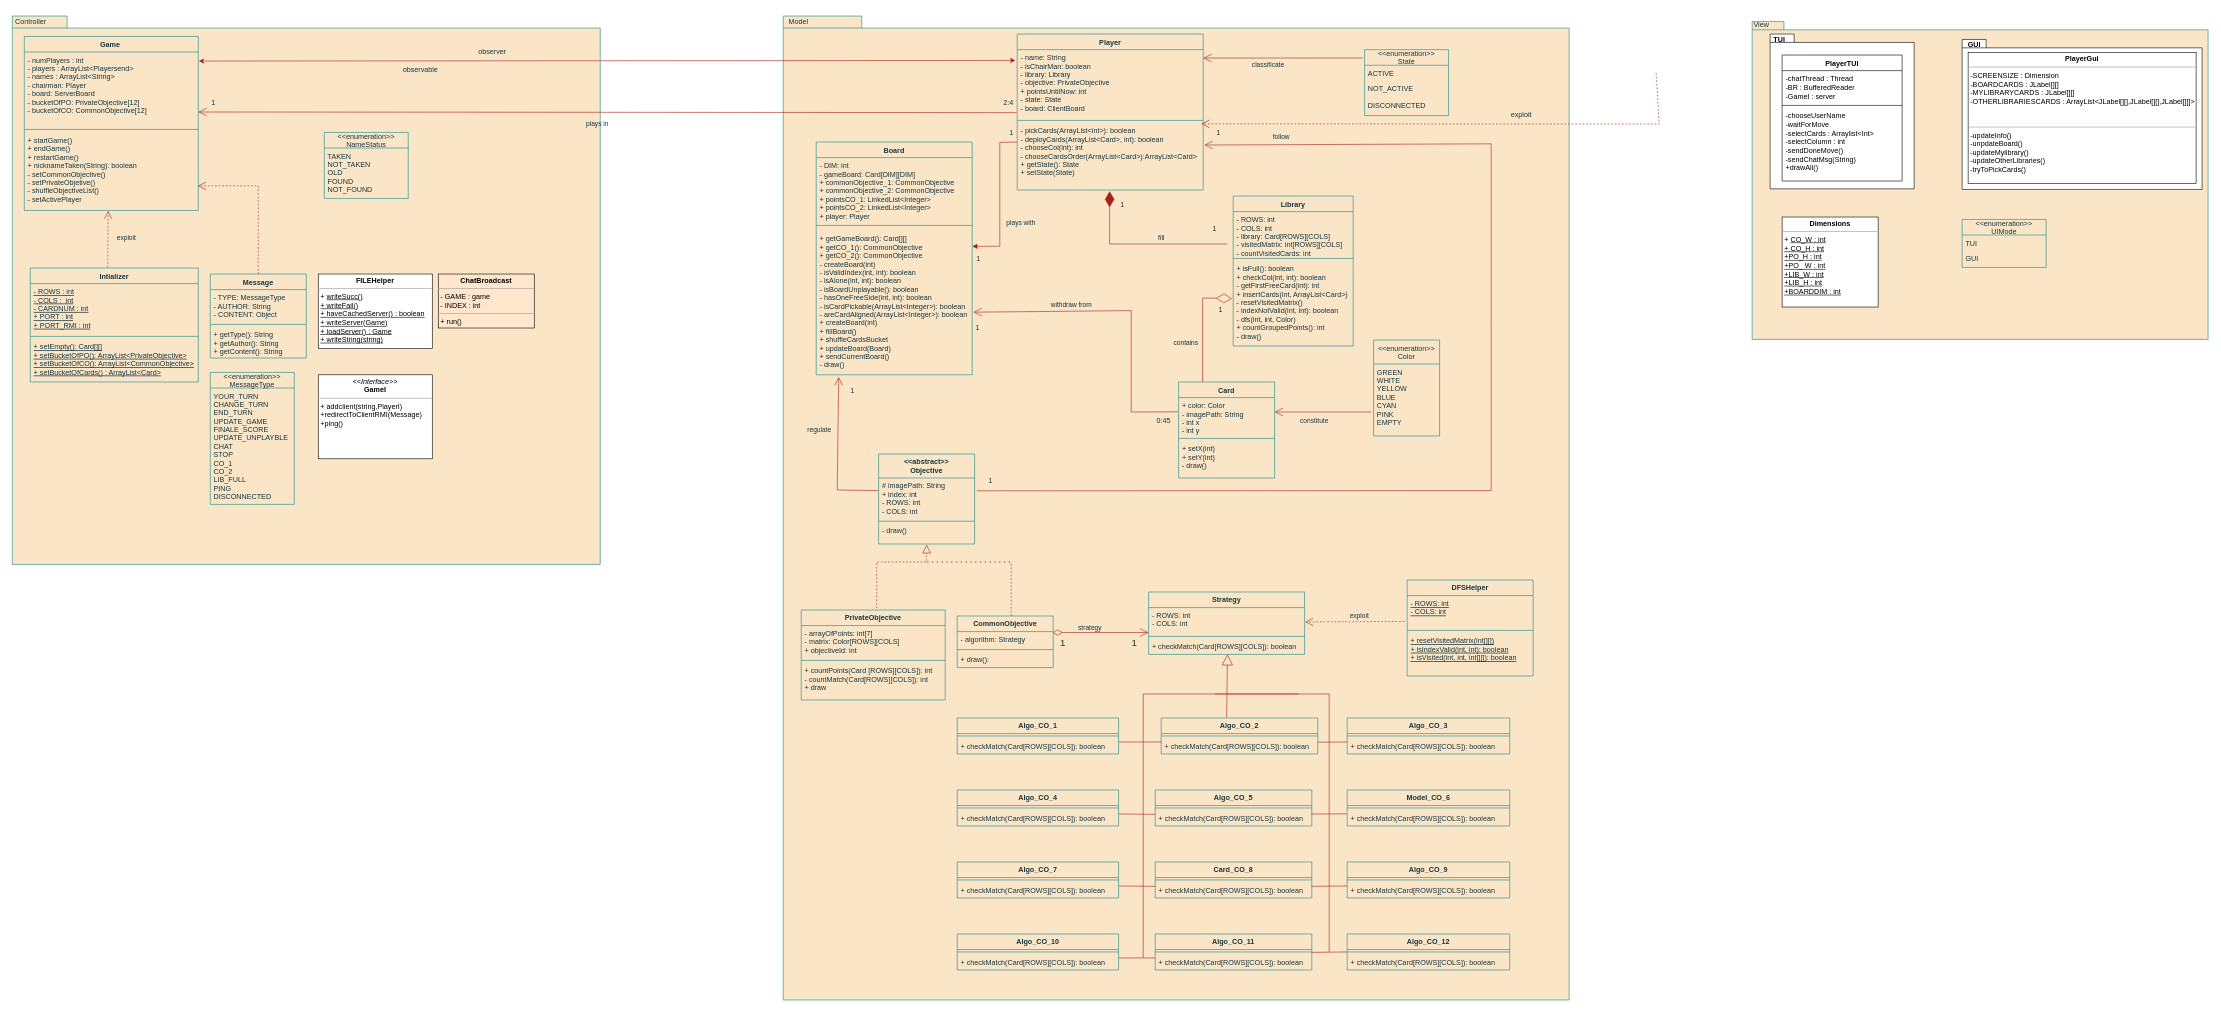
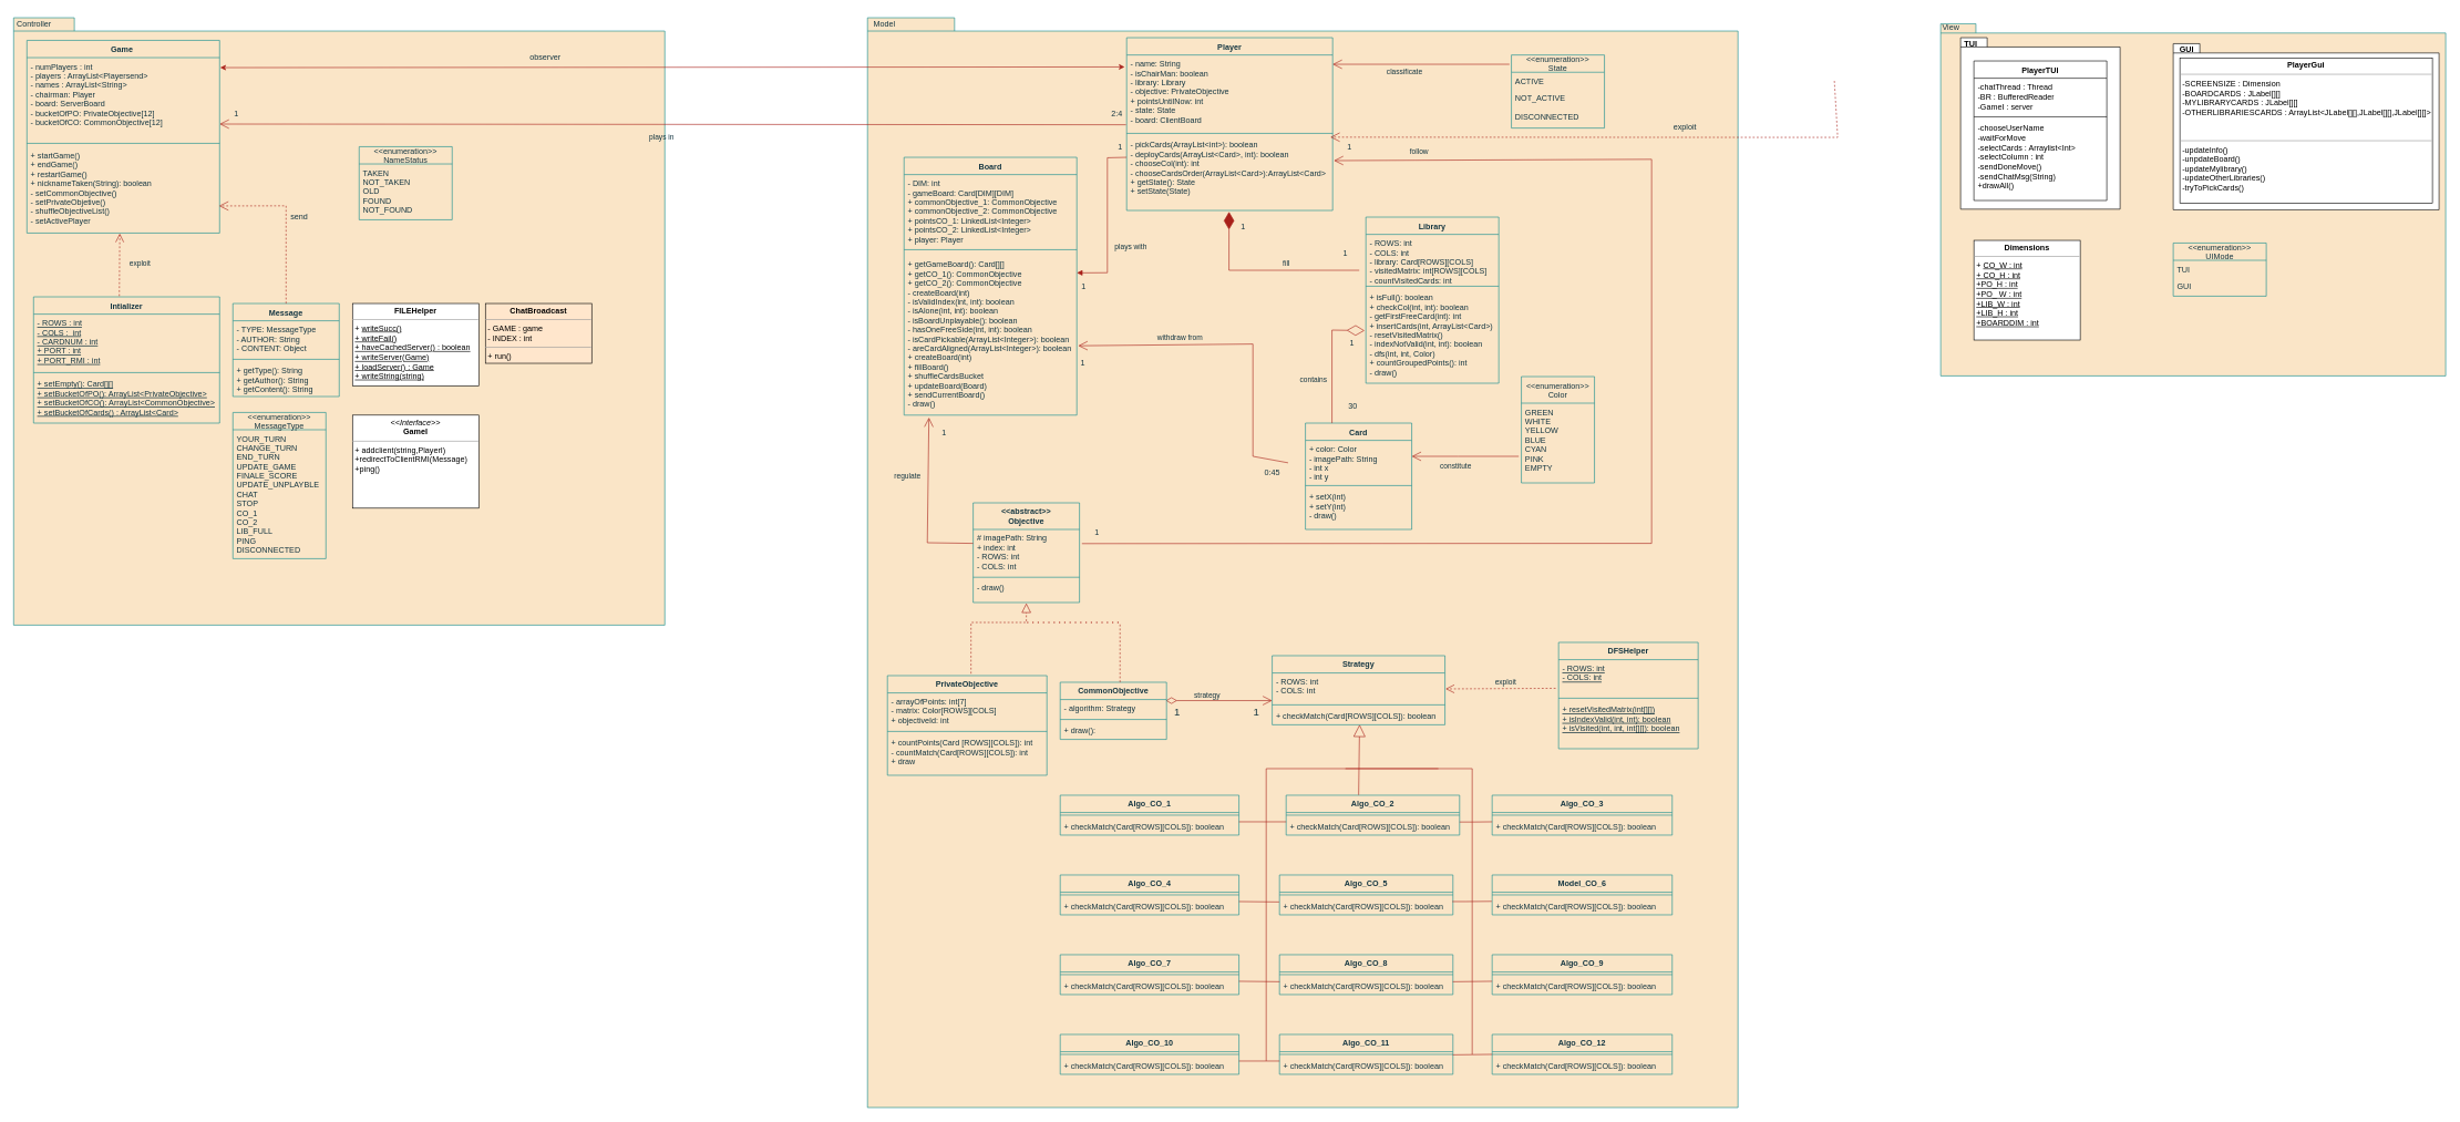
- <mxCell id="125" value="observable" style="text;html=1;align=center;verticalAlign=middle;resizable=0;points=[];autosize=1;strokeColor=none;fillColor=none;fontColor=#143642;labelBackgroundColor=none;rounded=0;" parent="1" vertex="1"><mxGeometry x="660" y="101" width="80" height="30" as="geometry" /></mxCell>
+ <mxCell id="153" value="send" style="text;html=1;strokeColor=none;fillColor=none;align=center;verticalAlign=middle;whiteSpace=wrap;rounded=0;fontColor=#143642;" parent="1" vertex="1"><mxGeometry x="420" y="311" width="60" height="30" as="geometry" /></mxCell>
+ <mxCell id="122" value="30" style="text;html=1;align=center;verticalAlign=middle;resizable=0;points=[];autosize=1;strokeColor=none;fillColor=none;rounded=0;labelBackgroundColor=none;fontColor=#143642;" parent="1" vertex="1"><mxGeometry x="2015" y="596" width="40" height="30" as="geometry" /></mxCell>
- <mxCell id="113" value="0:45" style="text;html=1;align=center;verticalAlign=middle;resizable=0;points=[];autosize=1;strokeColor=none;fillColor=none;rounded=0;labelBackgroundColor=none;fontColor=#143642;" parent="1" vertex="1"><mxGeometry x="1914" y="686" width="50" height="30" as="geometry" /></mxCell>
+ <mxCell id="113" value="0:45" style="text;html=1;align=center;verticalAlign=middle;resizable=0;points=[];autosize=1;strokeColor=none;fillColor=none;rounded=0;labelBackgroundColor=none;fontColor=#143642;" parent="1" vertex="1"><mxGeometry x="1889" y="696" width="50" height="30" as="geometry" /></mxCell>
- <mxCell id="45" value="Card_CO_8" style="swimlane;fontStyle=1;align=center;verticalAlign=top;childLayout=stackLayout;horizontal=1;startSize=26;horizontalStack=0;resizeParent=1;resizeParentMax=0;resizeLast=0;collapsible=1;marginBottom=0;rounded=0;labelBackgroundColor=none;fillColor=#FAE5C7;strokeColor=#0F8B8D;fontColor=#143642;" parent="1" vertex="1"><mxGeometry x="1925" y="1436" width="261" height="60" as="geometry" /></mxCell>
+ <mxCell id="45" value="Algo_CO_8" style="swimlane;fontStyle=1;align=center;verticalAlign=top;childLayout=stackLayout;horizontal=1;startSize=26;horizontalStack=0;resizeParent=1;resizeParentMax=0;resizeLast=0;collapsible=1;marginBottom=0;rounded=0;labelBackgroundColor=none;fillColor=#FAE5C7;strokeColor=#0F8B8D;fontColor=#143642;" parent="1" vertex="1"><mxGeometry x="1925" y="1436" width="261" height="60" as="geometry" /></mxCell>
